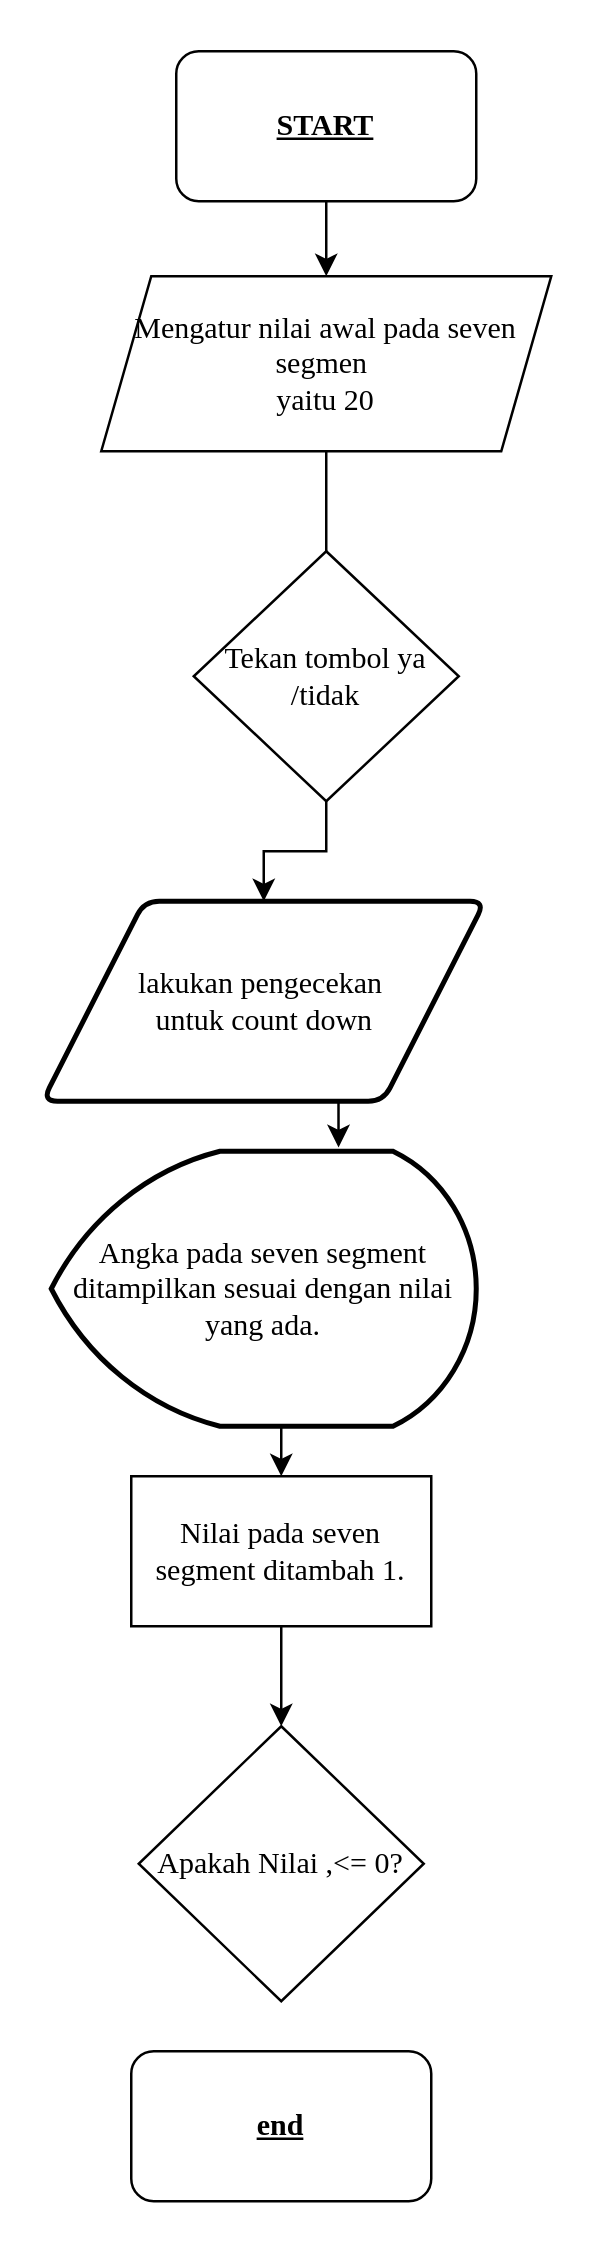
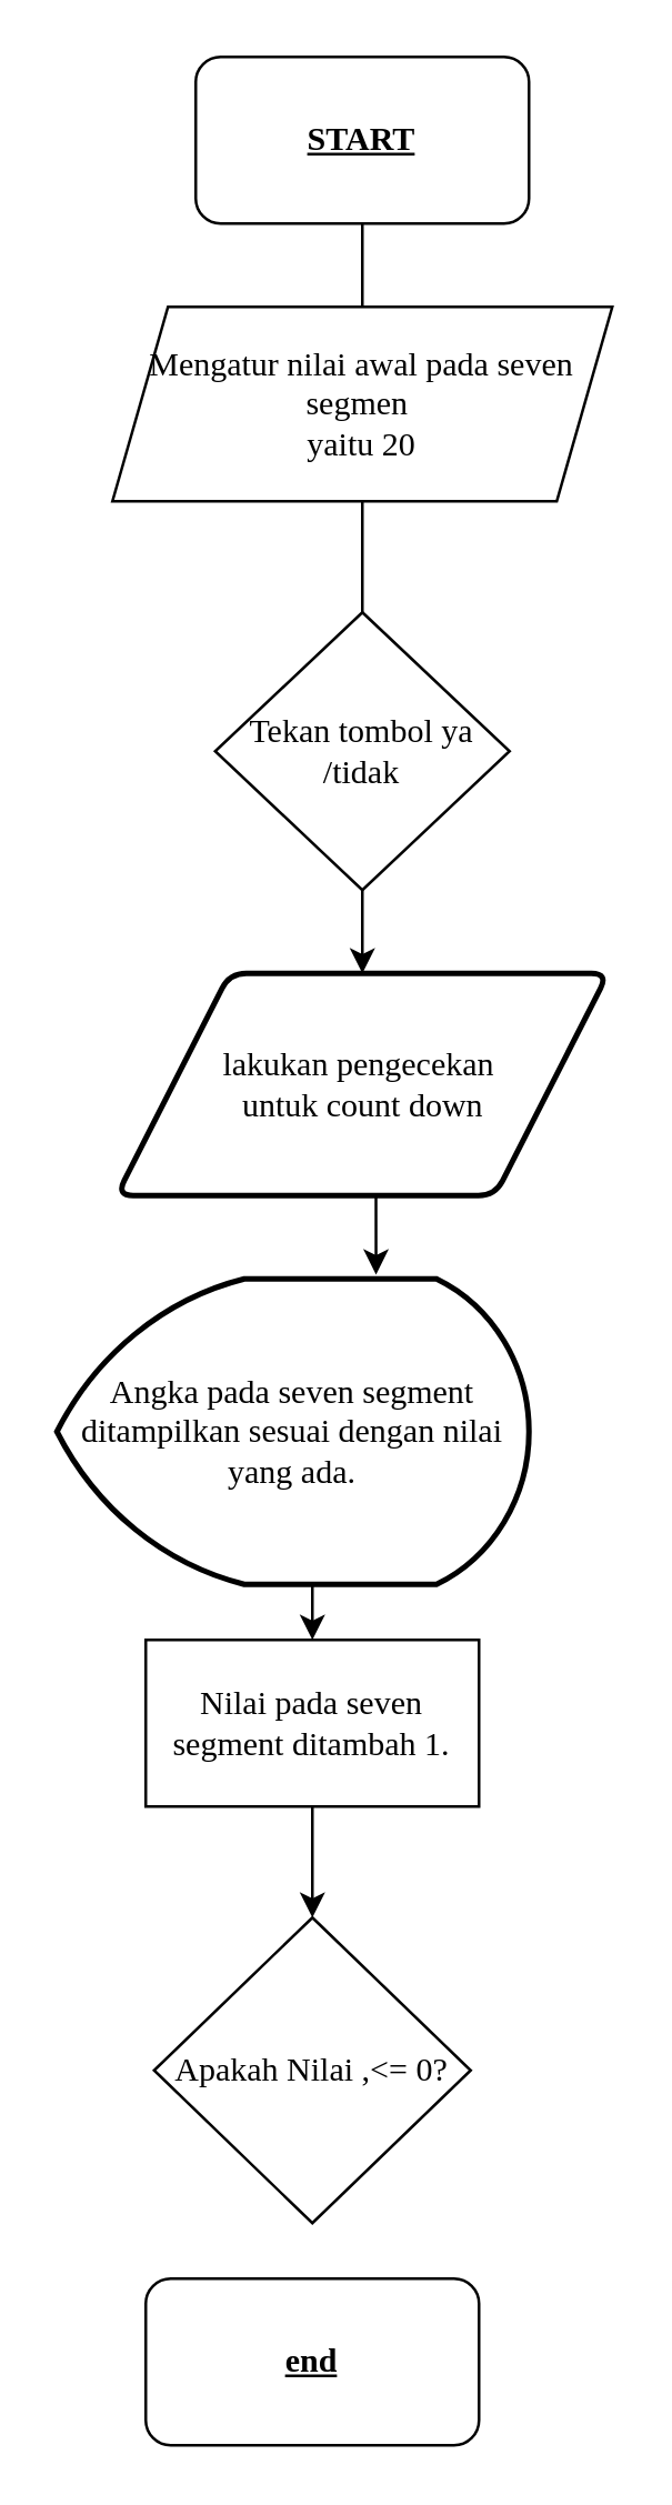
- <mxCell id="2" style="edgeStyle=orthogonalEdgeStyle;rounded=0;orthogonalLoop=1;jettySize=auto;html=1;exitX=0.5;exitY=1;exitDx=0;exitDy=0;entryX=0.5;entryY=0;entryDx=0;entryDy=0;" edge="1" parent="1" source="3" target="11"><mxGeometry relative="1" as="geometry" /></mxCell>
+ <mxCell id="2" style="edgeStyle=orthogonalEdgeStyle;rounded=0;orthogonalLoop=1;jettySize=auto;html=1;exitX=0.5;exitY=1;exitDx=0;exitDy=0;entryX=0.5;entryY=0;entryDx=0;entryDy=0;endArrow=none;" edge="1" parent="1" source="3" target="11"><mxGeometry relative="1" as="geometry" /></mxCell>
- <mxCell id="14" value="&lt;font face=&quot;Times New Roman&quot;&gt;lakukan pengecekan&amp;nbsp;&lt;/font&gt;&lt;div&gt;&lt;font face=&quot;iABK-Hg3FsWkuqPw9VME&quot;&gt;untuk count down&lt;/font&gt;&lt;/div&gt;" style="shape=parallelogram;html=1;strokeWidth=2;perimeter=parallelogramPerimeter;whiteSpace=wrap;rounded=1;arcSize=12;size=0.23;" vertex="1" parent="1"><mxGeometry x="16.5" y="360" width="177" height="80" as="geometry" /></mxCell>
+ <mxCell id="14" value="&lt;font face=&quot;Times New Roman&quot;&gt;lakukan pengecekan&amp;nbsp;&lt;/font&gt;&lt;div&gt;&lt;font face=&quot;iABK-Hg3FsWkuqPw9VME&quot;&gt;untuk count down&lt;/font&gt;&lt;/div&gt;" style="shape=parallelogram;html=1;strokeWidth=2;perimeter=parallelogramPerimeter;whiteSpace=wrap;rounded=1;arcSize=12;size=0.23;" vertex="1" parent="1"><mxGeometry x="41.5" y="350" width="177" height="80" as="geometry" /></mxCell>
